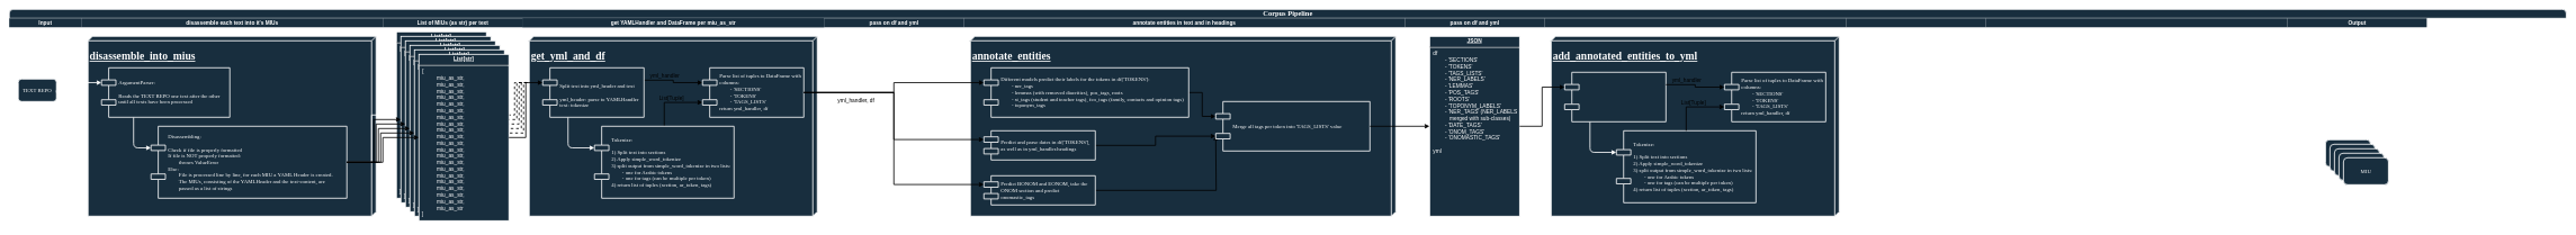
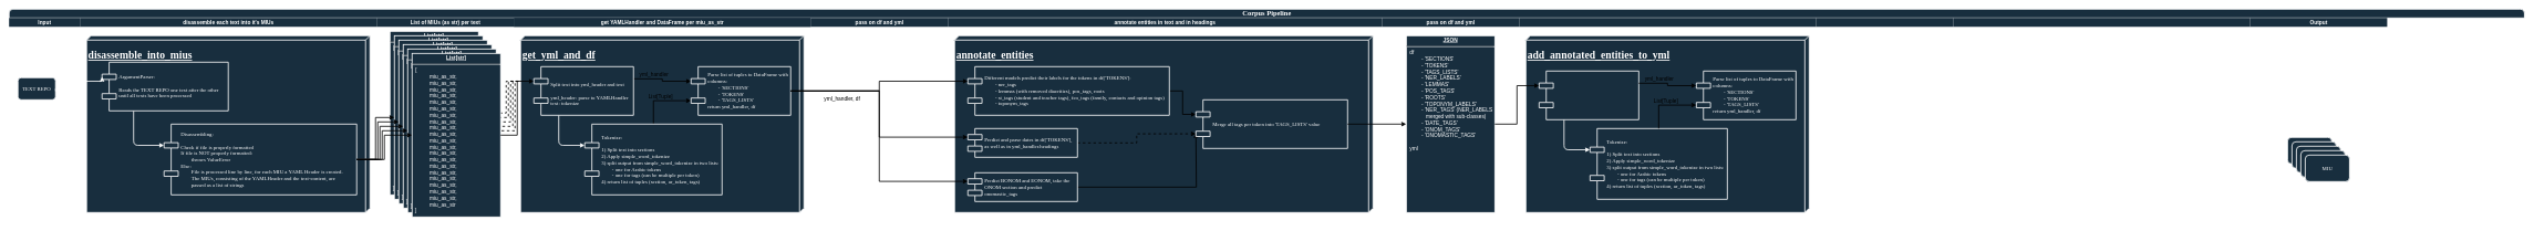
- <mxCell id="14" value="ArgumentParser:&lt;br&gt;&lt;br&gt;Reads the TEXT REPO one text after the other&lt;br&gt;until all texts have been processed" style="shape=component;align=left;spacingLeft=36;rounded=1;shadow=0;comic=0;labelBackgroundColor=none;strokeWidth=2;fontFamily=Verdana;fontSize=12;html=1;fillColor=#182E3E;strokeColor=#FFFFFF;fontColor=#FFFFFF;" parent="10" vertex="1"><mxGeometry x="45" y="110" width="285" height="110" as="geometry" /></mxCell>
+ <mxCell id="14" value="ArgumentParser:&lt;br&gt;&lt;br&gt;Reads the TEXT REPO one text after the other&lt;br&gt;until all texts have been processed" style="shape=component;align=left;spacingLeft=36;rounded=1;shadow=0;comic=0;labelBackgroundColor=none;strokeWidth=2;fontFamily=Verdana;fontSize=12;html=1;fillColor=#182E3E;strokeColor=#FFFFFF;fontColor=#FFFFFF;" parent="10" vertex="1"><mxGeometry x="50" y="100" width="285" height="110" as="geometry" /></mxCell>
- <mxCell id="40" style="edgeStyle=orthogonalEdgeStyle;rounded=0;orthogonalLoop=1;jettySize=auto;html=1;exitX=1;exitY=0.5;exitDx=0;exitDy=0;entryX=0;entryY=0.7;entryDx=0;entryDy=0;strokeWidth=2;" edge="1" parent="36" source="41" target="44"><mxGeometry relative="1" as="geometry" /></mxCell>
+ <mxCell id="40" style="edgeStyle=orthogonalEdgeStyle;rounded=0;orthogonalLoop=1;jettySize=auto;html=1;exitX=1;exitY=0.5;exitDx=0;exitDy=0;entryX=0;entryY=0.7;entryDx=0;entryDy=0;strokeWidth=2;dashed=1;" edge="1" parent="36" source="41" target="44"><mxGeometry relative="1" as="geometry" /></mxCell>
- <mxCell id="12" value="Disassembling:&lt;br&gt;&lt;br&gt;Check if file is properly formatted&lt;br&gt;If file is NOT properly formatted: &lt;br&gt;&lt;span style=&quot;white-space: pre;&quot;&gt;&#09;&lt;/span&gt;throws ValueError&lt;br&gt;Else:&lt;br&gt;&lt;span style=&quot;white-space: pre;&quot;&gt;&#09;&lt;/span&gt;File is processed line by line, for each MIU a YAML Header is created.&lt;br&gt;&lt;span style=&quot;white-space: pre;&quot;&gt;&#09;&lt;/span&gt;The MIUs, consisting of the YAMLHeader and the text-content, are&lt;br&gt;&lt;span style=&quot;white-space: pre;&quot;&gt;&#09;&lt;/span&gt;passed as a list of strings" style="shape=component;align=left;spacingLeft=36;rounded=1;shadow=0;comic=0;labelBackgroundColor=none;strokeWidth=2;fontFamily=Verdana;fontSize=12;html=1;fillColor=#182E3E;strokeColor=#FFFFFF;fontColor=#FFFFFF;" parent="10" vertex="1"><mxGeometry x="155" y="240" width="435" height="160" as="geometry" /></mxCell>
+ <mxCell id="12" value="Disassembling:&lt;br&gt;&lt;br&gt;Check if file is properly formatted&lt;br&gt;If file is NOT properly formatted: &lt;br&gt;&lt;span style=&quot;white-space: pre;&quot;&gt;&#09;&lt;/span&gt;throws ValueError&lt;br&gt;Else:&lt;br&gt;&lt;span style=&quot;white-space: pre;&quot;&gt;&#09;&lt;/span&gt;File is processed line by line, for each MIU a YAML Header is created.&lt;br&gt;&lt;span style=&quot;white-space: pre;&quot;&gt;&#09;&lt;/span&gt;The MIUs, consisting of the YAMLHeader and the text-content, are&lt;br&gt;&lt;span style=&quot;white-space: pre;&quot;&gt;&#09;&lt;/span&gt;passed as a list of strings" style="shape=component;align=left;spacingLeft=36;rounded=1;shadow=0;comic=0;labelBackgroundColor=none;strokeWidth=2;fontFamily=Verdana;fontSize=12;html=1;fillColor=#182E3E;strokeColor=#FFFFFF;fontColor=#FFFFFF;" parent="10" vertex="1"><mxGeometry x="190" y="240" width="435" height="160" as="geometry" /></mxCell>
